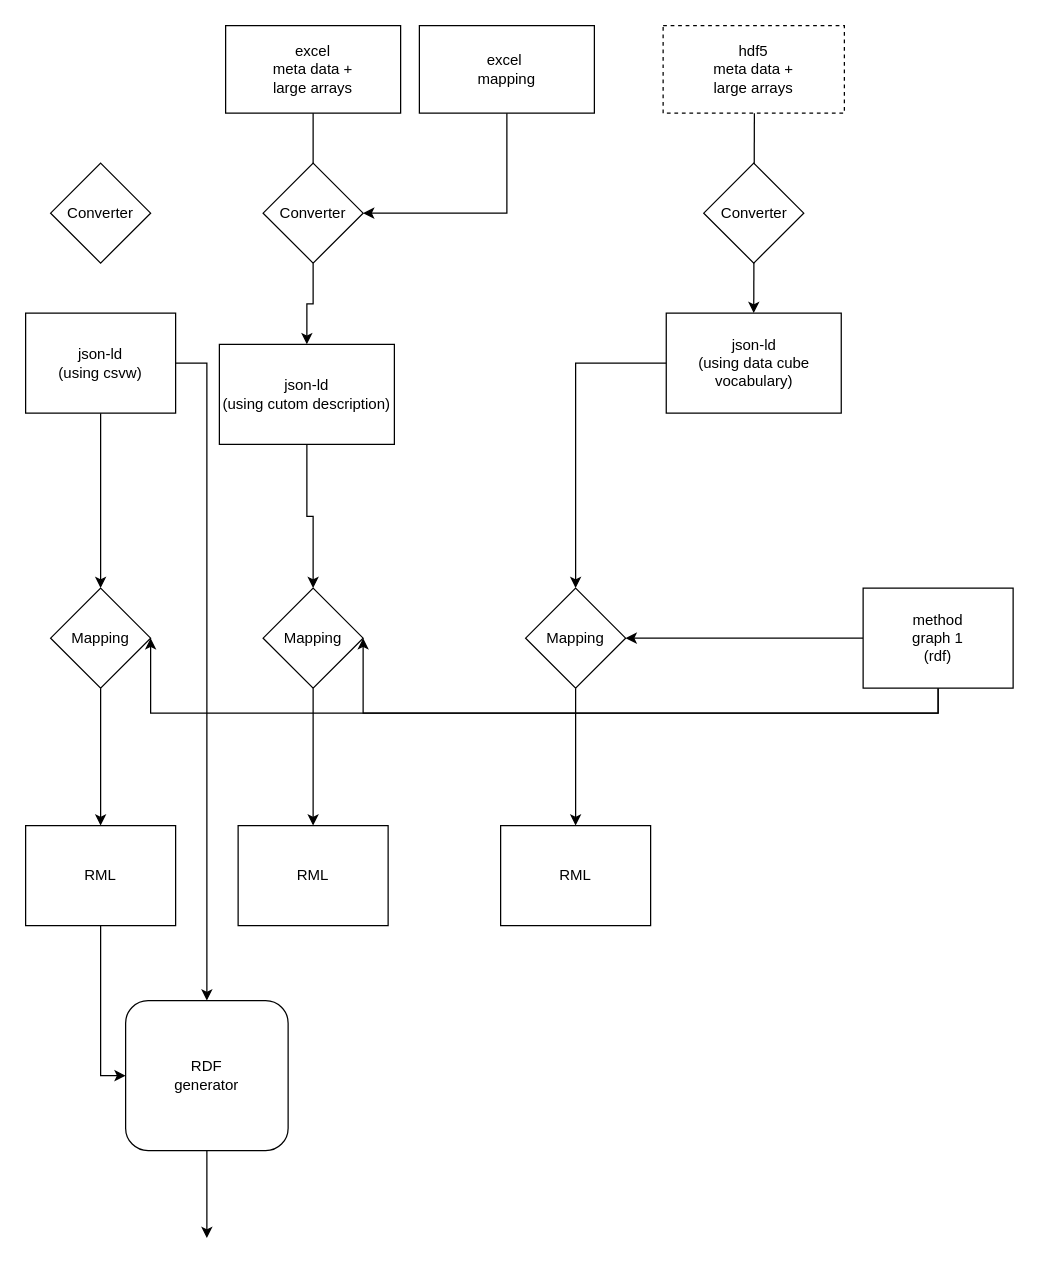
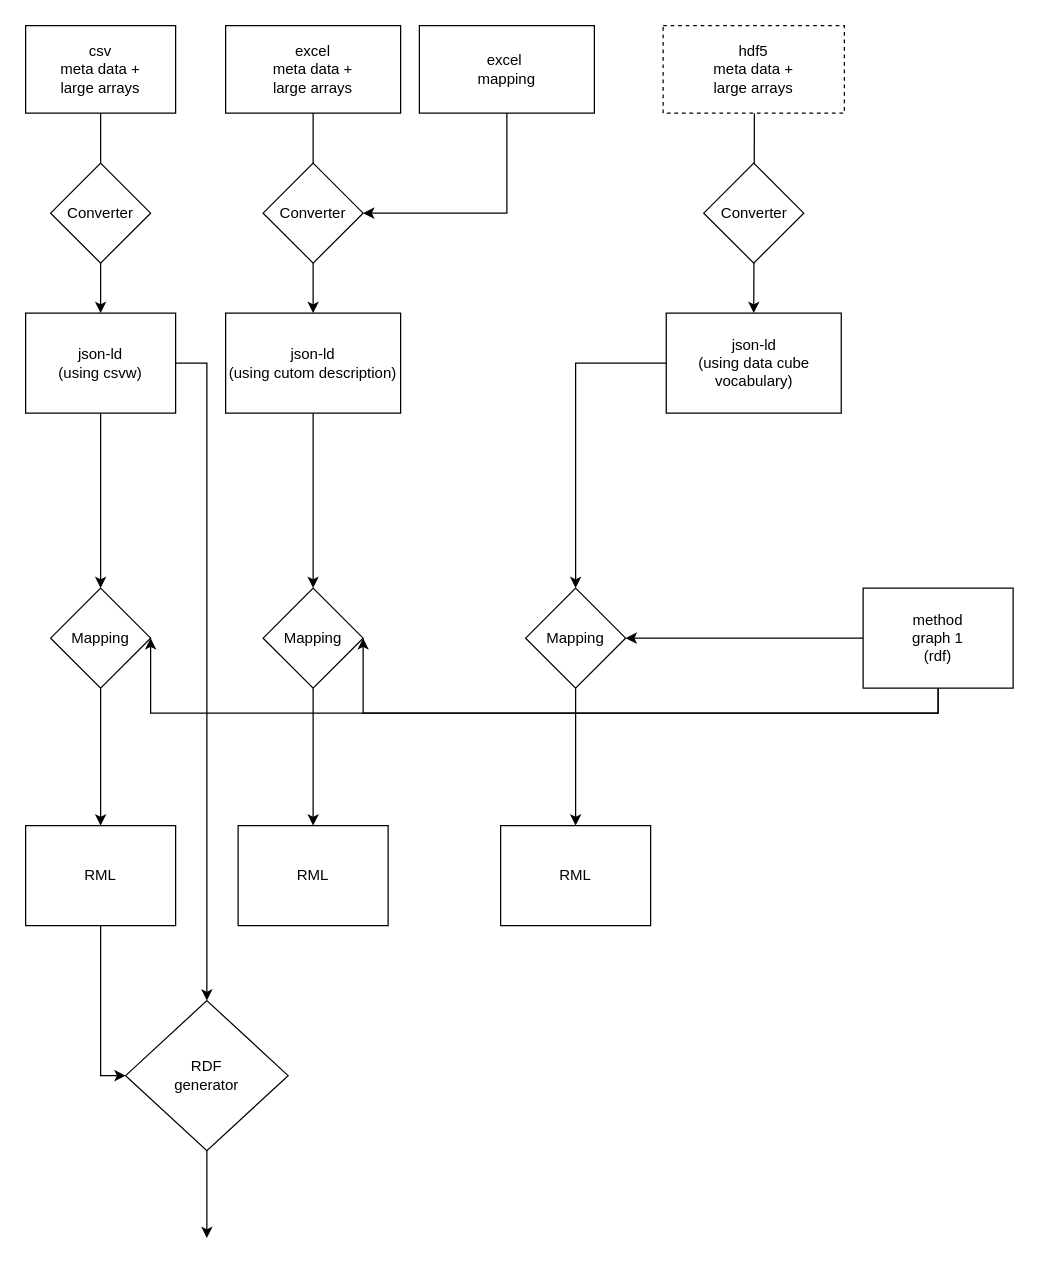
+ <mxCell id="3" value="csv&lt;br&gt;meta data +&lt;br&gt;large arrays" style="rounded=0;whiteSpace=wrap;html=1;snapToPoint=1;points=[[0.1,0],[0.2,0],[0.3,0],[0.4,0],[0.5,0],[0.6,0],[0.7,0],[0.8,0],[0.9,0],[0,0.1],[0,0.3],[0,0.5],[0,0.7],[0,0.9],[0.1,1],[0.2,1],[0.3,1],[0.4,1],[0.5,1],[0.6,1],[0.7,1],[0.8,1],[0.9,1],[1,0.1],[1,0.3],[1,0.5],[1,0.7],[1,0.9]];" parent="1" vertex="1"><mxGeometry x="20" y="20" width="120" height="70" as="geometry" /></mxCell>
+ <mxCell id="2" value="" style="edgeStyle=orthogonalEdgeStyle;rounded=0;orthogonalLoop=1;jettySize=auto;html=1;" parent="1" source="3" target="10" edge="1"><mxGeometry relative="1" as="geometry" /></mxCell>
- <mxCell id="12" value="json-ld&lt;br&gt;(using cutom description)" style="rounded=0;whiteSpace=wrap;html=1;snapToPoint=1;points=[[0.1,0],[0.2,0],[0.3,0],[0.4,0],[0.5,0],[0.6,0],[0.7,0],[0.8,0],[0.9,0],[0,0.1],[0,0.3],[0,0.5],[0,0.7],[0,0.9],[0.1,1],[0.2,1],[0.3,1],[0.4,1],[0.5,1],[0.6,1],[0.7,1],[0.8,1],[0.9,1],[1,0.1],[1,0.3],[1,0.5],[1,0.7],[1,0.9]];" parent="1" vertex="1"><mxGeometry x="175" y="275" width="140" height="80" as="geometry" /></mxCell>
+ <mxCell id="12" value="json-ld&lt;br&gt;(using cutom description)" style="rounded=0;whiteSpace=wrap;html=1;snapToPoint=1;points=[[0.1,0],[0.2,0],[0.3,0],[0.4,0],[0.5,0],[0.6,0],[0.7,0],[0.8,0],[0.9,0],[0,0.1],[0,0.3],[0,0.5],[0,0.7],[0,0.9],[0.1,1],[0.2,1],[0.3,1],[0.4,1],[0.5,1],[0.6,1],[0.7,1],[0.8,1],[0.9,1],[1,0.1],[1,0.3],[1,0.5],[1,0.7],[1,0.9]];" parent="1" vertex="1"><mxGeometry x="180" y="250" width="140" height="80" as="geometry" /></mxCell>
- <mxCell id="36" value="RDF&lt;br&gt;generator" style="whiteSpace=wrap;html=1;rounded=1;" vertex="1" parent="1"><mxGeometry x="100" y="800" width="130" height="120" as="geometry" /></mxCell>
+ <mxCell id="36" value="RDF&lt;br&gt;generator" style="rhombus;whiteSpace=wrap;html=1;" vertex="1" parent="1"><mxGeometry x="100" y="800" width="130" height="120" as="geometry" /></mxCell>
